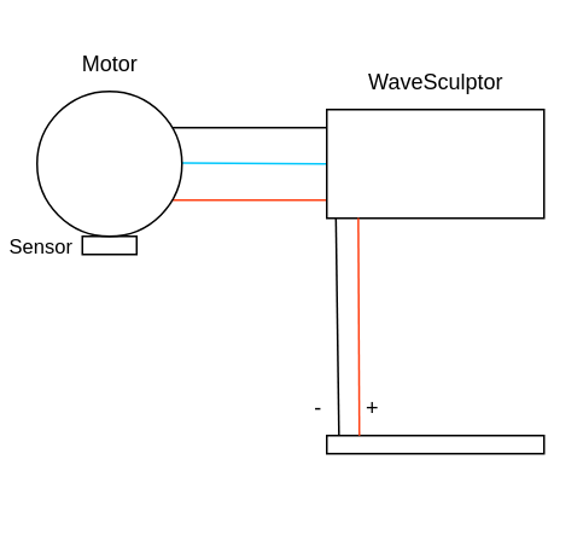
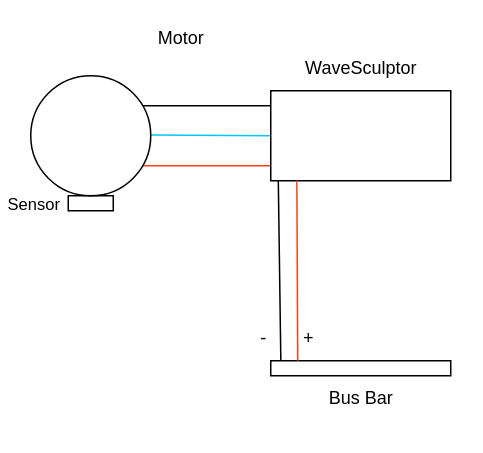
- <mxCell id="8" value="Motor" style="text;html=1;align=center;verticalAlign=middle;resizable=0;points=[];autosize=1;strokeColor=none;fillColor=none;" vertex="1" parent="1"><mxGeometry x="35" y="20" width="50" height="30" as="geometry" /></mxCell>
+ <mxCell id="8" value="Motor" style="text;html=1;align=center;verticalAlign=middle;resizable=0;points=[];autosize=1;strokeColor=none;fillColor=none;" vertex="1" parent="1"><mxGeometry x="95" y="10" width="50" height="30" as="geometry" /></mxCell>
+ <mxCell id="11" value="Bus Bar" style="text;html=1;align=center;verticalAlign=middle;resizable=0;points=[];autosize=1;strokeColor=none;fillColor=none;" vertex="1" parent="1"><mxGeometry x="205" y="250" width="70" height="30" as="geometry" /></mxCell>
